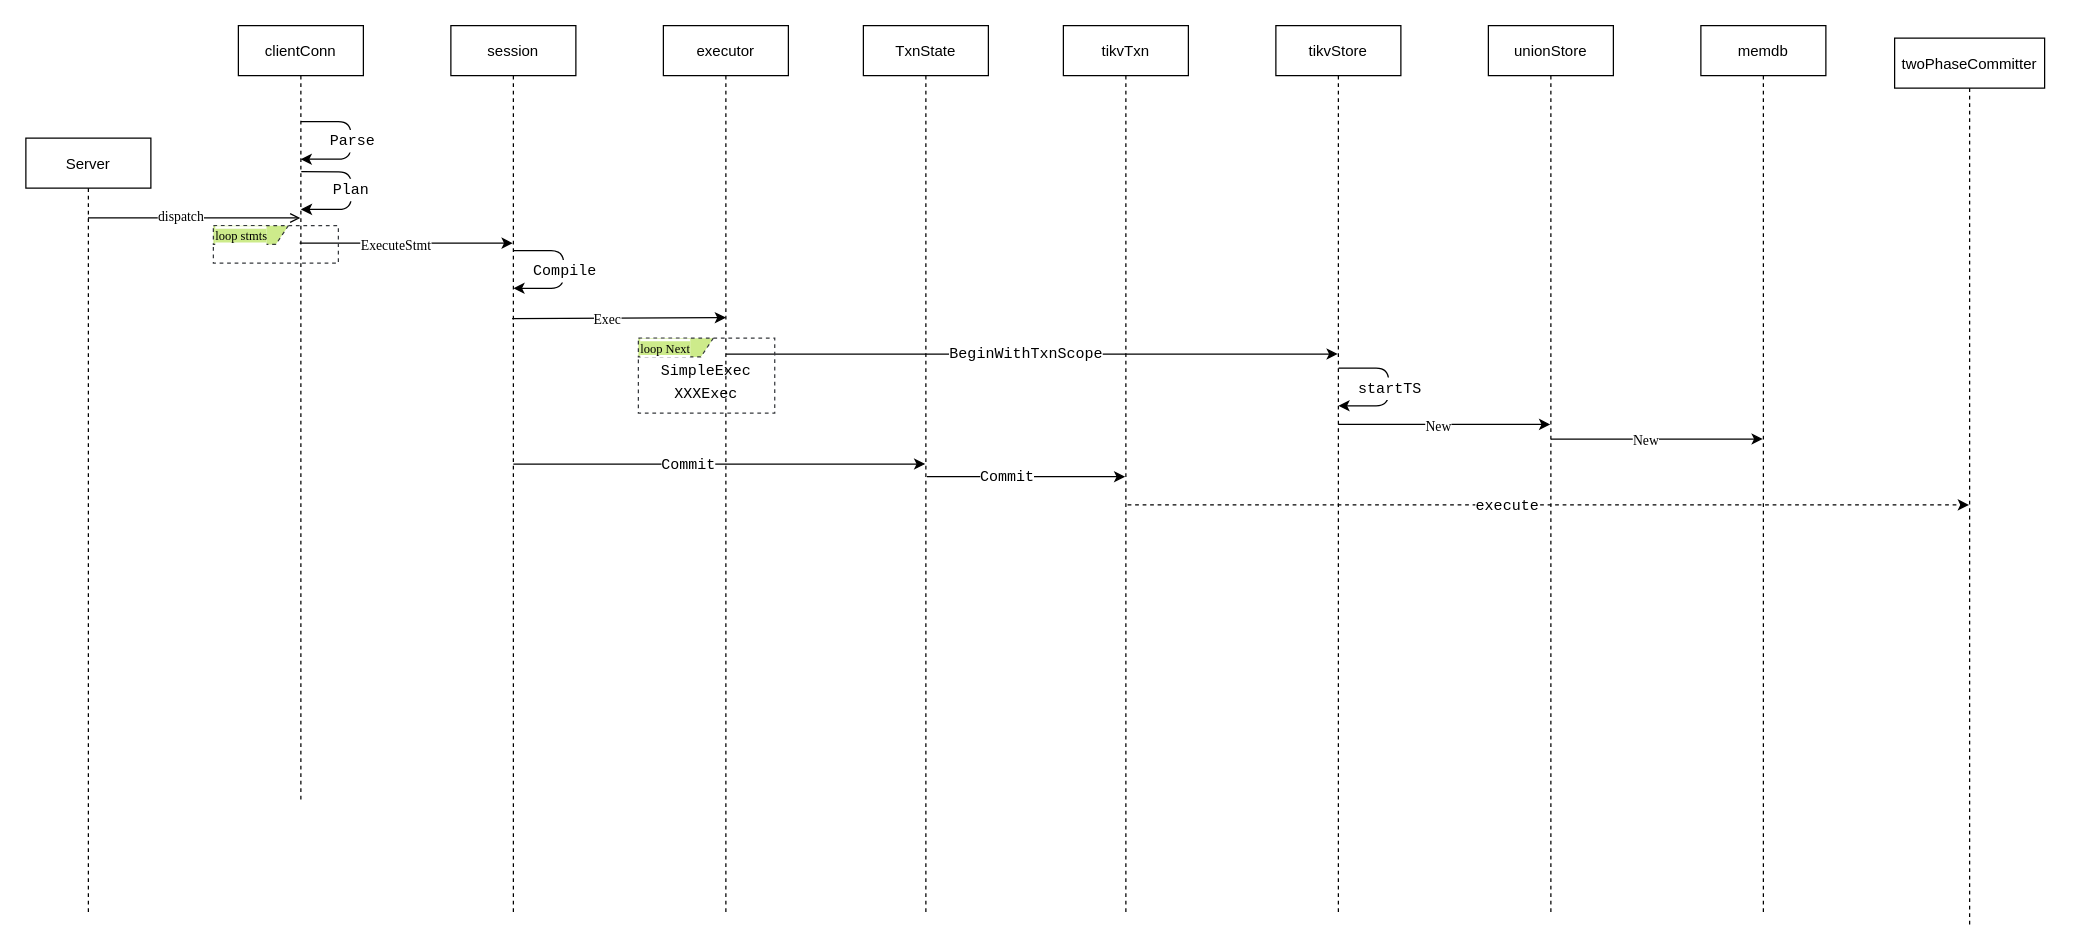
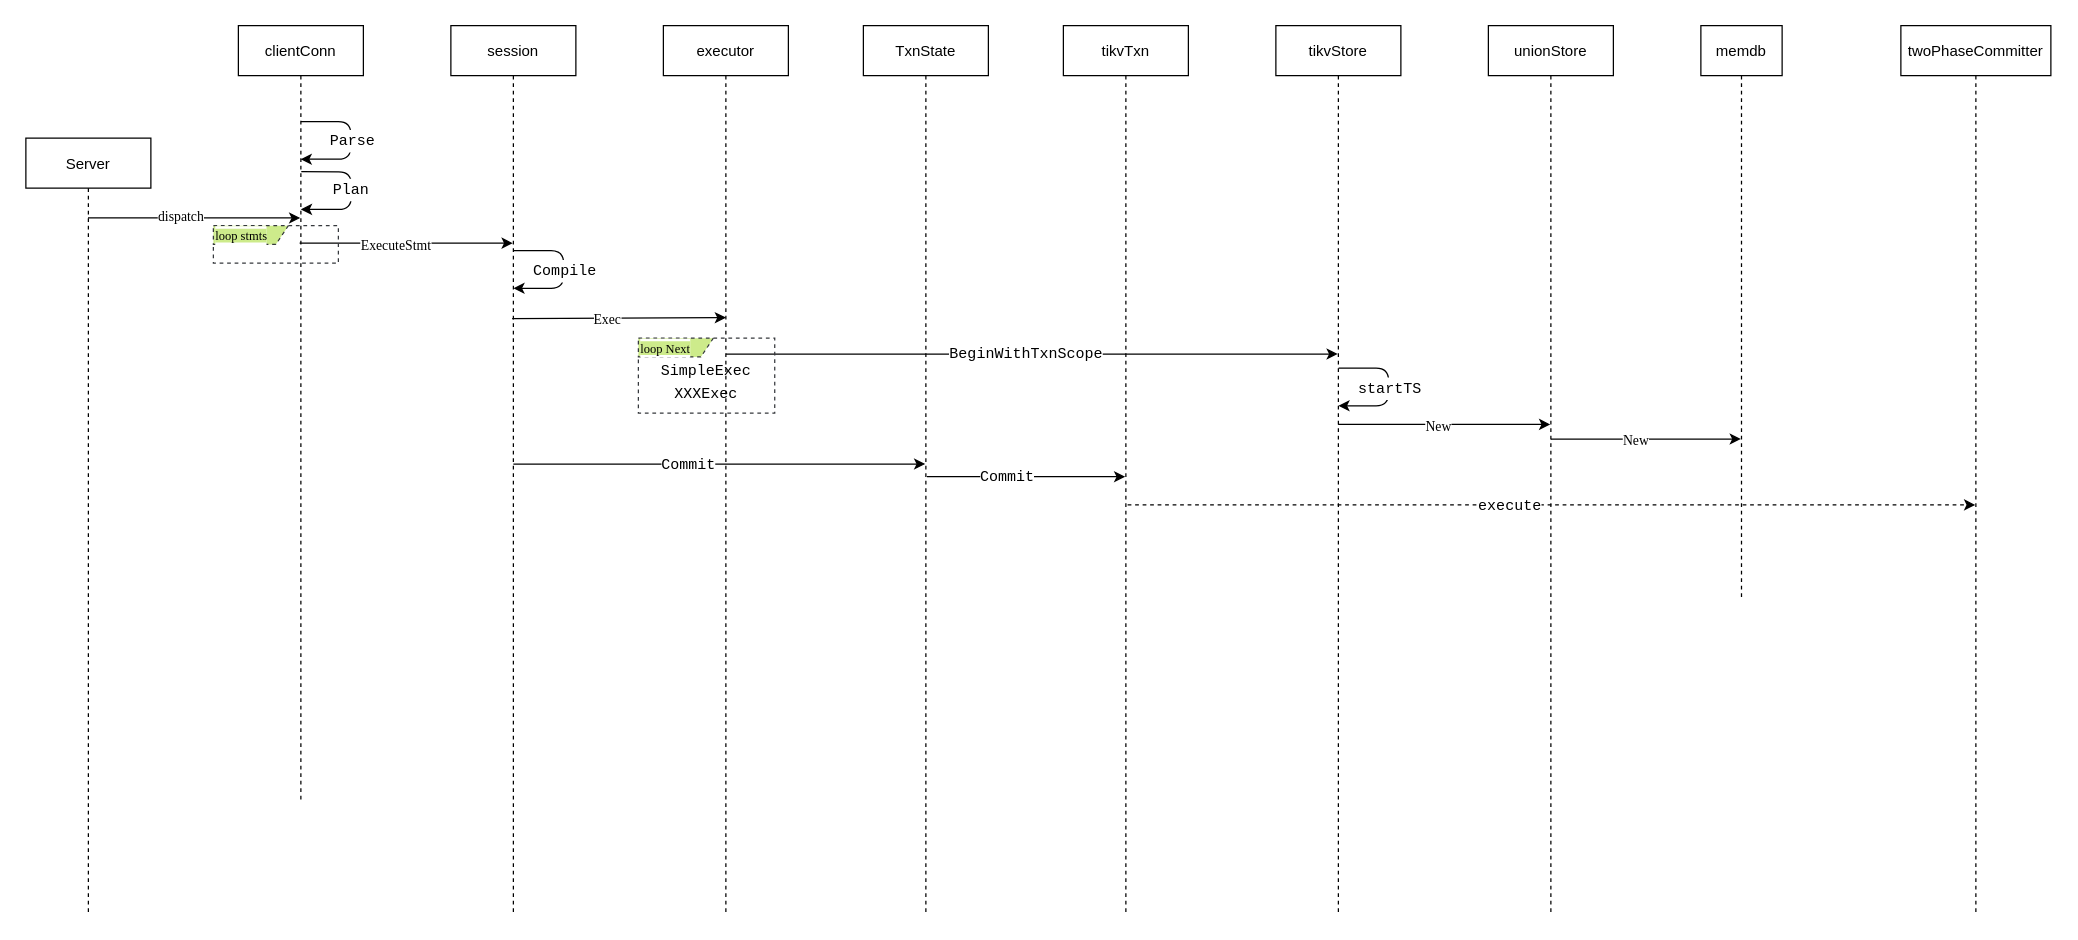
- <mxCell id="9" value="&lt;div style=&quot;font-family: &amp;#34;menlo&amp;#34; , &amp;#34;monaco&amp;#34; , &amp;#34;courier new&amp;#34; , monospace ; font-size: 12px ; line-height: 18px&quot;&gt;&lt;div style=&quot;font-family: &amp;#34;menlo&amp;#34; , &amp;#34;monaco&amp;#34; , &amp;#34;courier new&amp;#34; , monospace ; line-height: 18px&quot;&gt;&lt;div style=&quot;font-family: &amp;#34;menlo&amp;#34; , &amp;#34;monaco&amp;#34; , &amp;#34;courier new&amp;#34; , monospace ; line-height: 18px&quot;&gt;&lt;br&gt;&lt;/div&gt;&lt;/div&gt;&lt;/div&gt;" style="endArrow=open;fontColor=#000000;html=1;verticalAlign=bottom;exitX=0.497;exitY=0.103;exitDx=0;exitDy=0;exitPerimeter=0;" edge="1" parent="1" source="8" target="2"><mxGeometry width="50" height="50" relative="1" as="geometry"><mxPoint x="75.35" y="109.88" as="sourcePoint" /><mxPoint x="235" y="109.88" as="targetPoint" /></mxGeometry></mxCell>
+ <mxCell id="9" value="&lt;div style=&quot;font-family: &amp;#34;menlo&amp;#34; , &amp;#34;monaco&amp;#34; , &amp;#34;courier new&amp;#34; , monospace ; font-size: 12px ; line-height: 18px&quot;&gt;&lt;div style=&quot;font-family: &amp;#34;menlo&amp;#34; , &amp;#34;monaco&amp;#34; , &amp;#34;courier new&amp;#34; , monospace ; line-height: 18px&quot;&gt;&lt;div style=&quot;font-family: &amp;#34;menlo&amp;#34; , &amp;#34;monaco&amp;#34; , &amp;#34;courier new&amp;#34; , monospace ; line-height: 18px&quot;&gt;&lt;br&gt;&lt;/div&gt;&lt;/div&gt;&lt;/div&gt;" style="endArrow=classic;fontColor=#000000;html=1;verticalAlign=bottom;exitX=0.497;exitY=0.103;exitDx=0;exitDy=0;exitPerimeter=0;" edge="1" parent="1" source="8" target="2"><mxGeometry width="50" height="50" relative="1" as="geometry"><mxPoint x="75.35" y="109.88" as="sourcePoint" /><mxPoint x="235" y="109.88" as="targetPoint" /></mxGeometry></mxCell>
- <mxCell id="7" value="memdb" style="shape=umlLifeline;perimeter=lifelinePerimeter;container=1;collapsible=0;recursiveResize=0;rounded=0;shadow=0;strokeWidth=1;" parent="1" vertex="1"><mxGeometry x="1360" y="20" width="100" height="710" as="geometry" /></mxCell>
+ <mxCell id="7" value="memdb" style="shape=umlLifeline;perimeter=lifelinePerimeter;container=1;collapsible=0;recursiveResize=0;rounded=0;shadow=0;strokeWidth=1;" parent="1" vertex="1"><mxGeometry x="1360" y="20" width="65" height="460" as="geometry" /></mxCell>
- <mxCell id="32" value="twoPhaseCommitter" style="shape=umlLifeline;perimeter=lifelinePerimeter;container=1;collapsible=0;recursiveResize=0;rounded=0;shadow=0;strokeWidth=1;" vertex="1" parent="1"><mxGeometry x="1515" y="30" width="120" height="710" as="geometry" /></mxCell>
+ <mxCell id="32" value="twoPhaseCommitter" style="shape=umlLifeline;perimeter=lifelinePerimeter;container=1;collapsible=0;recursiveResize=0;rounded=0;shadow=0;strokeWidth=1;" vertex="1" parent="1"><mxGeometry x="1520" y="20" width="120" height="710" as="geometry" /></mxCell>
